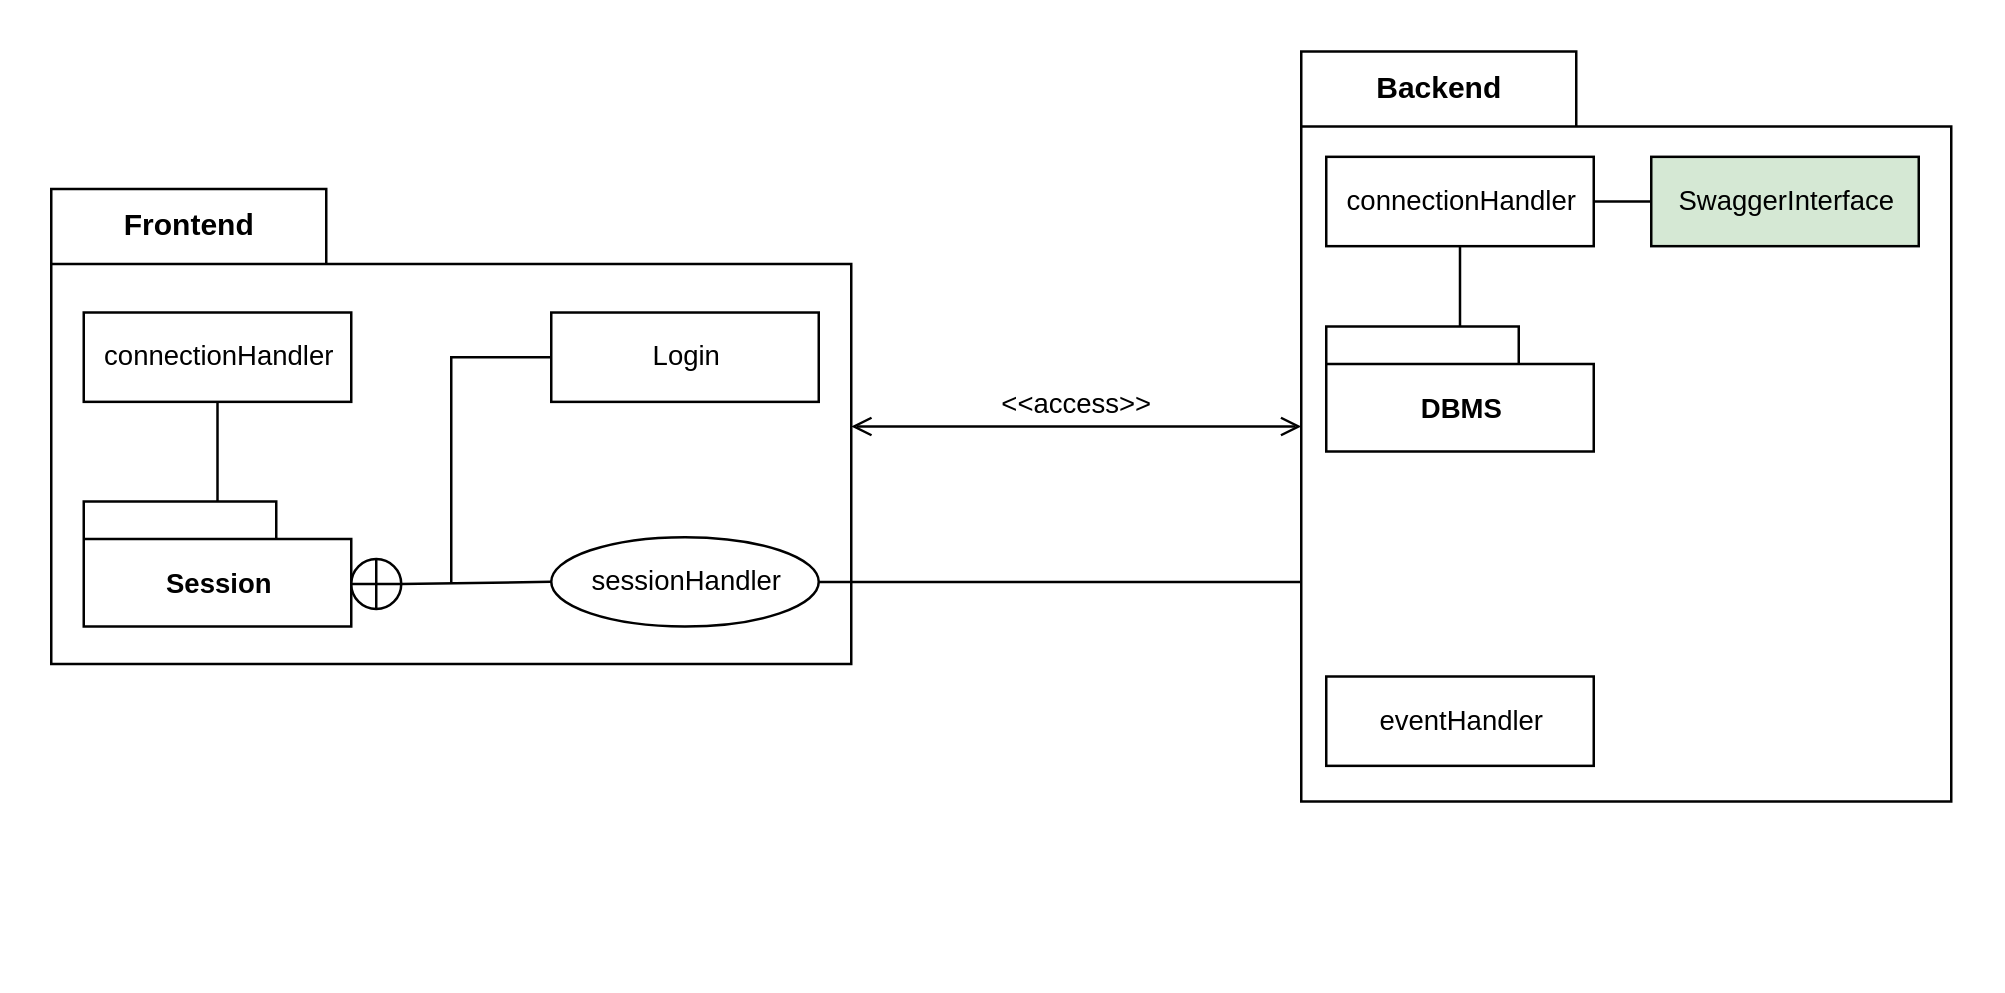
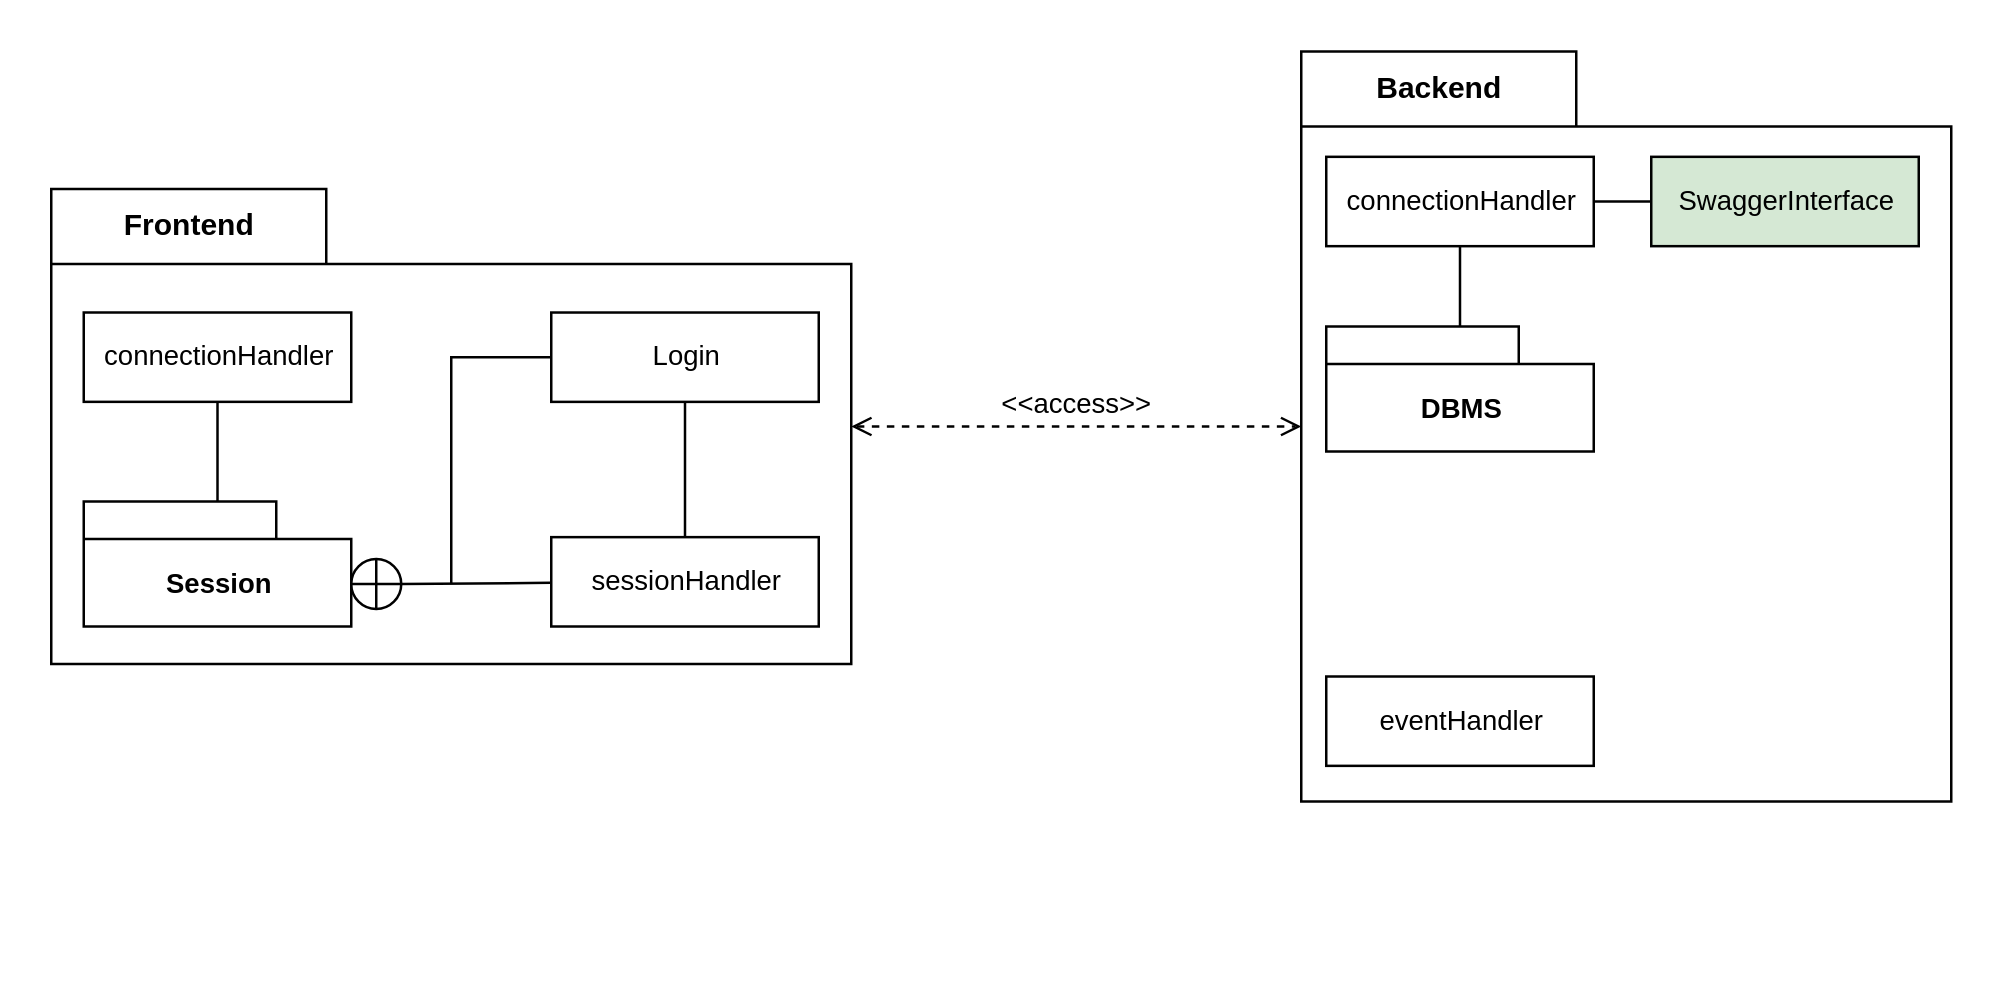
- <mxCell id="21" value="&amp;lt;&amp;lt;access&amp;gt;&amp;gt;" style="html=1;verticalAlign=bottom;labelBackgroundColor=none;endArrow=open;endFill=0;dashed=0;fontSize=11;startArrow=open;startFill=0;" edge="1" parent="1" source="3" target="14"><mxGeometry width="160" relative="1" as="geometry"><mxPoint x="210" y="134" as="sourcePoint" /><mxPoint x="370" y="134" as="targetPoint" /></mxGeometry></mxCell>
+ <mxCell id="21" value="&amp;lt;&amp;lt;access&amp;gt;&amp;gt;" style="html=1;verticalAlign=bottom;labelBackgroundColor=none;endArrow=open;endFill=0;dashed=1;fontSize=11;startArrow=open;startFill=0;" edge="1" parent="1" source="3" target="14"><mxGeometry width="160" relative="1" as="geometry"><mxPoint x="210" y="134" as="sourcePoint" /><mxPoint x="370" y="134" as="targetPoint" /></mxGeometry></mxCell>
- <mxCell id="8" value="sessionHandler" style="ellipse;html=1;fontSize=11;" vertex="1" parent="3"><mxGeometry x="200" y="139.261" width="107" height="35.744" as="geometry" /></mxCell>
+ <mxCell id="8" value="sessionHandler" style="html=1;fontSize=11;" vertex="1" parent="3"><mxGeometry x="200" y="139.261" width="107" height="35.744" as="geometry" /></mxCell>
- <mxCell id="10" value="" style="edgeStyle=orthogonalEdgeStyle;rounded=0;orthogonalLoop=1;jettySize=auto;html=1;fontSize=11;startArrow=none;startFill=0;endArrow=none;endFill=0;" edge="1" parent="3" source="8" target="18"><mxGeometry relative="1" as="geometry" /></mxCell>
+ <mxCell id="10" value="" style="edgeStyle=orthogonalEdgeStyle;rounded=0;orthogonalLoop=1;jettySize=auto;html=1;fontSize=11;startArrow=none;startFill=0;endArrow=none;endFill=0;" edge="1" parent="3" source="8" target="9"><mxGeometry relative="1" as="geometry" /></mxCell>
